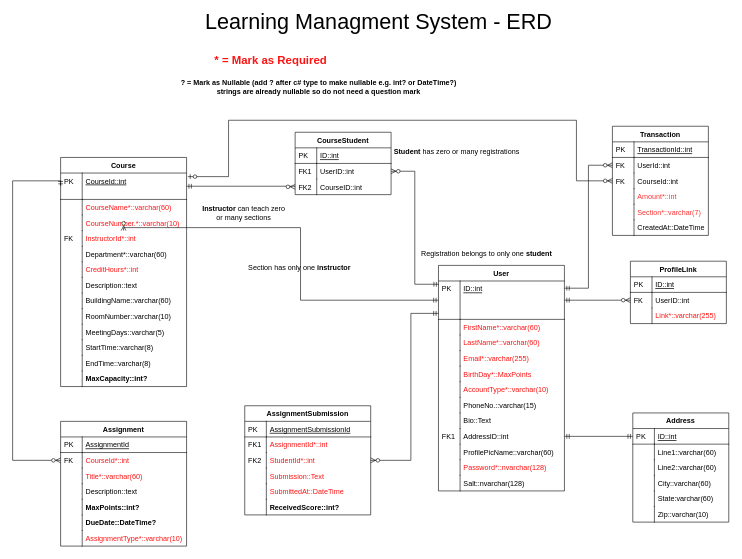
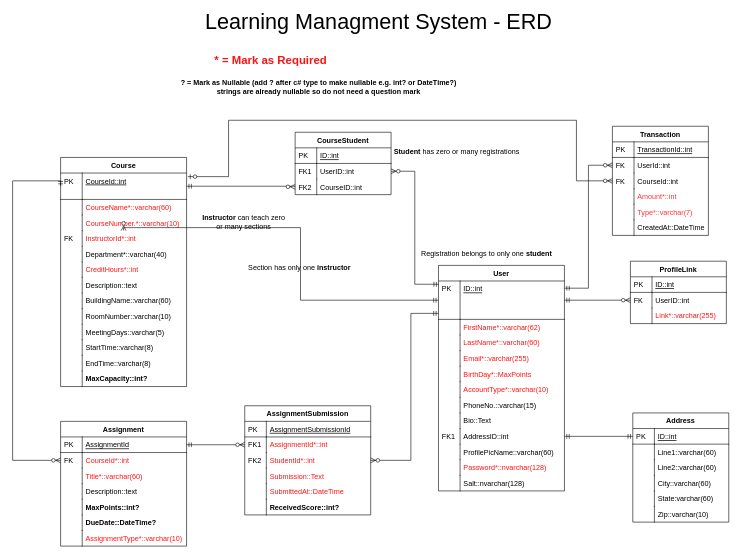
- <mxCell id="133" value="Section*::varchar(7)" style="shape=partialRectangle;top=0;left=0;right=0;bottom=0;align=left;verticalAlign=top;fillColor=none;spacingLeft=40;spacingRight=4;overflow=hidden;rotatable=0;points=[[0,0.5],[1,0.5]];portConstraint=eastwest;dropTarget=0;rounded=0;shadow=0;strokeWidth=1;strokeColor=#FF3333;fontColor=#FF3333;" parent="124" vertex="1"><mxGeometry y="130" width="160" height="26" as="geometry" /></mxCell>
+ <mxCell id="133" value="Type*::varchar(7)" style="shape=partialRectangle;top=0;left=0;right=0;bottom=0;align=left;verticalAlign=top;fillColor=none;spacingLeft=40;spacingRight=4;overflow=hidden;rotatable=0;points=[[0,0.5],[1,0.5]];portConstraint=eastwest;dropTarget=0;rounded=0;shadow=0;strokeWidth=1;strokeColor=#FF3333;fontColor=#FF3333;" parent="124" vertex="1"><mxGeometry y="130" width="160" height="26" as="geometry" /></mxCell>
- <mxCell id="87" value="&lt;b&gt;Instructor&lt;/b&gt; can teach zero &lt;br&gt;or many sections" style="text;html=1;align=center;verticalAlign=middle;resizable=0;points=[];autosize=1;" parent="1" vertex="1"><mxGeometry x="330" y="340" width="150" height="30" as="geometry" /></mxCell>
+ <mxCell id="87" value="&lt;b&gt;Instructor&lt;/b&gt; can teach zero &lt;br&gt;or many sections" style="text;html=1;align=center;verticalAlign=middle;resizable=0;points=[];autosize=1;" parent="1" vertex="1"><mxGeometry x="330" y="355" width="150" height="30" as="geometry" /></mxCell>
- <mxCell id="36" value="Department*::varchar(60)" style="shape=partialRectangle;top=0;left=0;right=0;bottom=0;align=left;verticalAlign=top;fillColor=none;spacingLeft=40;spacingRight=4;overflow=hidden;rotatable=0;points=[[0,0.5],[1,0.5]];portConstraint=eastwest;dropTarget=0;rounded=0;shadow=0;strokeWidth=1;" parent="27" vertex="1"><mxGeometry y="148" width="210" height="26" as="geometry" /></mxCell>
+ <mxCell id="36" value="Department*::varchar(40)" style="shape=partialRectangle;top=0;left=0;right=0;bottom=0;align=left;verticalAlign=top;fillColor=none;spacingLeft=40;spacingRight=4;overflow=hidden;rotatable=0;points=[[0,0.5],[1,0.5]];portConstraint=eastwest;dropTarget=0;rounded=0;shadow=0;strokeWidth=1;" parent="27" vertex="1"><mxGeometry y="148" width="210" height="26" as="geometry" /></mxCell>
- <mxCell id="5" value="FirstName*::varchar(60)" style="shape=partialRectangle;top=0;left=0;right=0;bottom=0;align=left;verticalAlign=top;fillColor=none;spacingLeft=40;spacingRight=4;overflow=hidden;rotatable=0;points=[[0,0.5],[1,0.5]];portConstraint=eastwest;dropTarget=0;rounded=0;shadow=0;strokeWidth=1;fontStyle=0;fontColor=#FF1212;" parent="2" vertex="1"><mxGeometry y="90" width="210" height="26" as="geometry" /></mxCell>
+ <mxCell id="5" value="FirstName*::varchar(62)" style="shape=partialRectangle;top=0;left=0;right=0;bottom=0;align=left;verticalAlign=top;fillColor=none;spacingLeft=40;spacingRight=4;overflow=hidden;rotatable=0;points=[[0,0.5],[1,0.5]];portConstraint=eastwest;dropTarget=0;rounded=0;shadow=0;strokeWidth=1;fontStyle=0;fontColor=#FF1212;" parent="2" vertex="1"><mxGeometry y="90" width="210" height="26" as="geometry" /></mxCell>
+ <mxCell id="123" style="edgeStyle=orthogonalEdgeStyle;rounded=0;orthogonalLoop=1;jettySize=auto;html=1;exitX=1;exitY=0.5;exitDx=0;exitDy=0;entryX=0;entryY=0.5;entryDx=0;entryDy=0;startArrow=ERmandOne;startFill=0;endArrow=ERzeroToMany;endFill=1;" parent="1" source="92" target="112" edge="1"><mxGeometry relative="1" as="geometry" /></mxCell>
